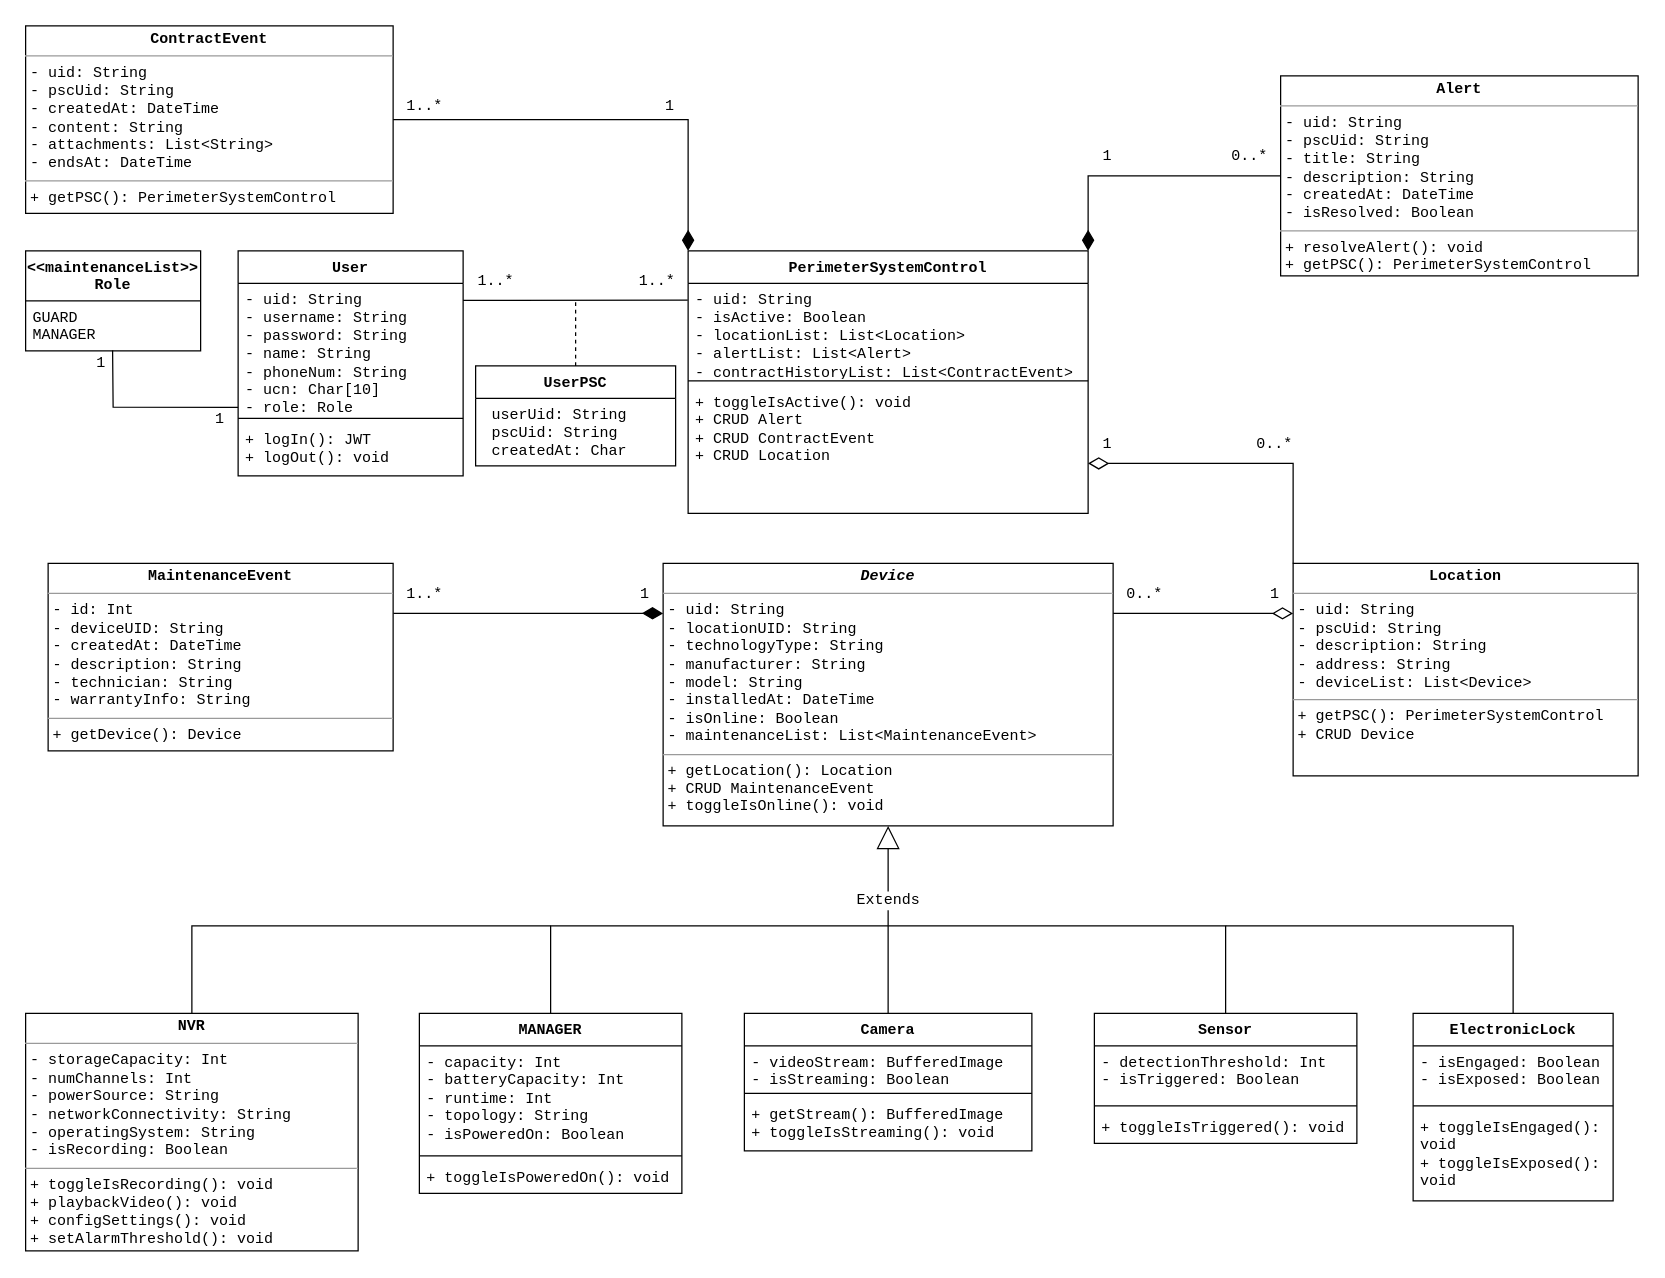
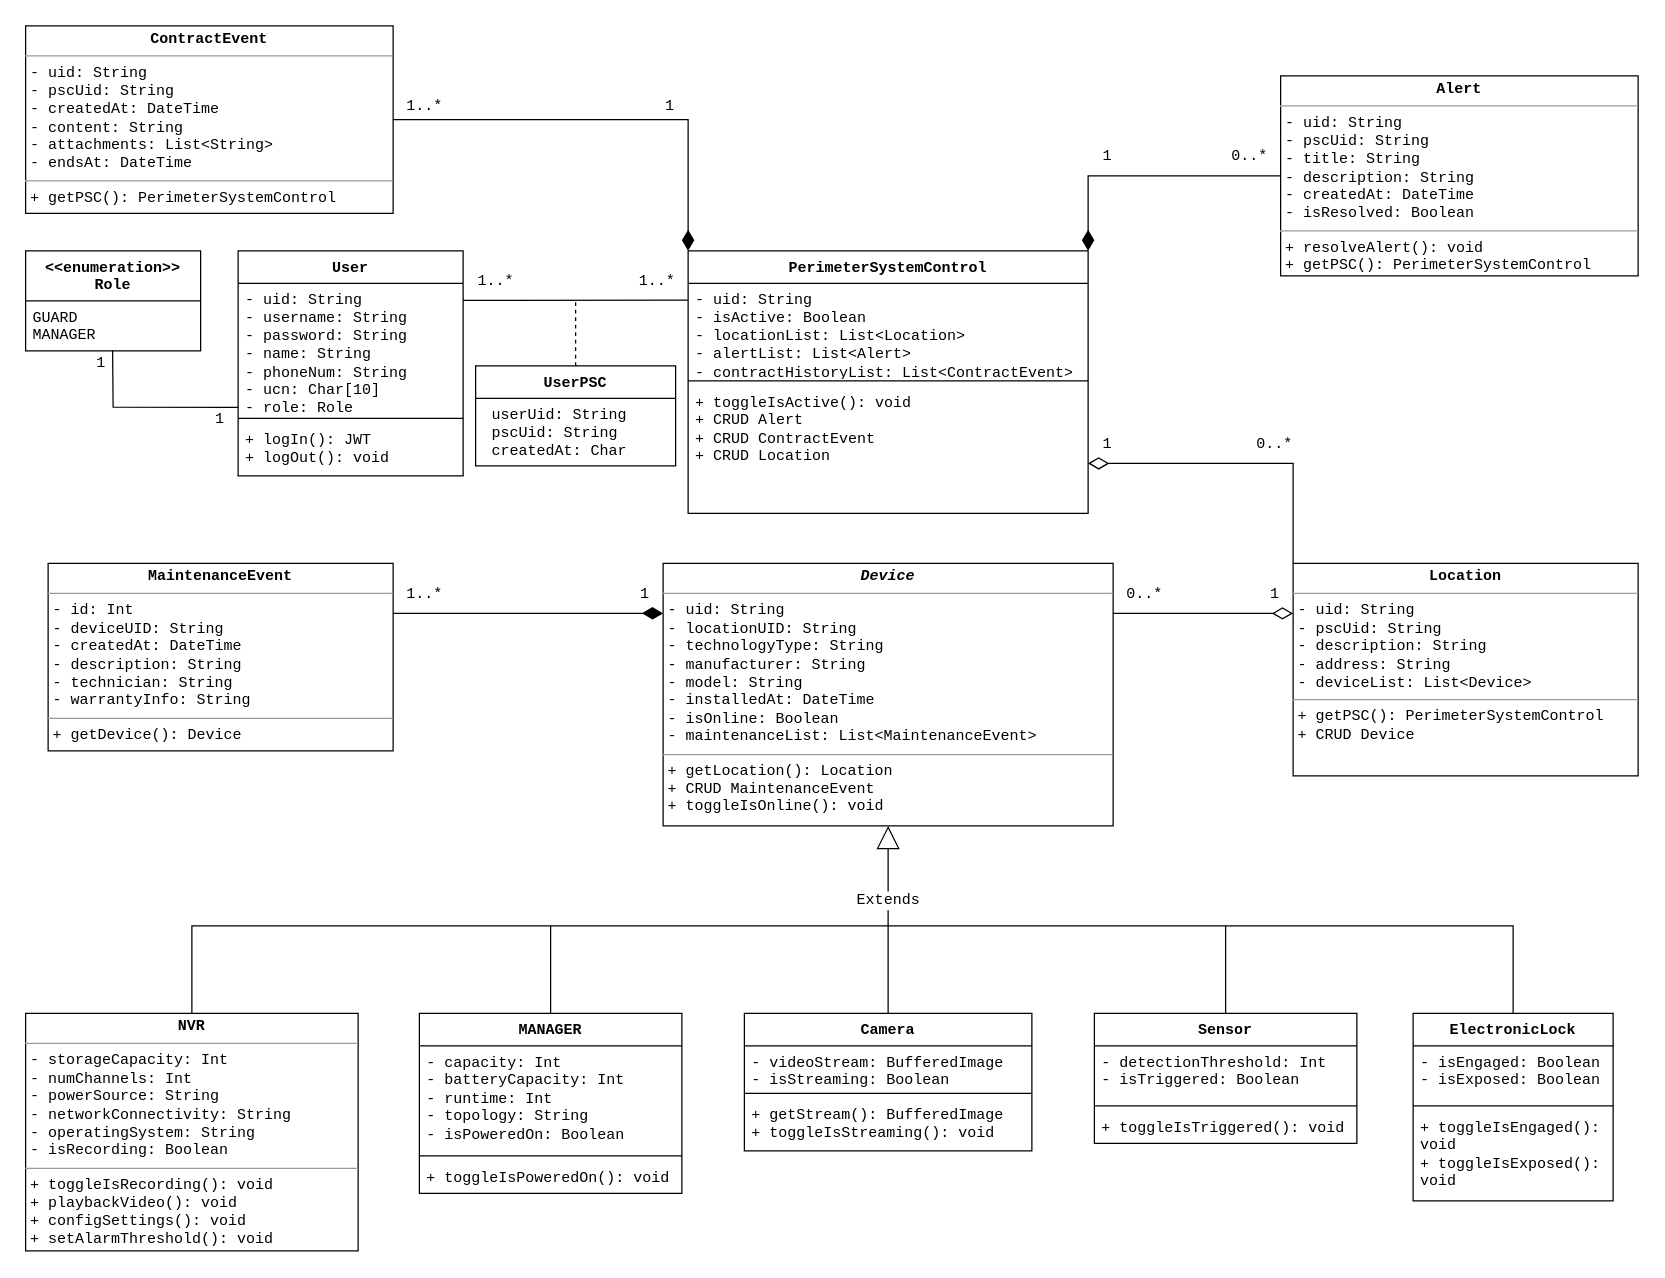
- <mxCell id="49" value="&amp;lt;&amp;lt;maintenanceList&amp;gt;&amp;gt;&lt;br&gt;Role" style="swimlane;fontStyle=1;align=center;verticalAlign=top;childLayout=stackLayout;horizontal=1;startSize=40;horizontalStack=0;resizeParent=1;resizeParentMax=0;resizeLast=0;collapsible=1;marginBottom=0;whiteSpace=wrap;html=1;fontFamily=Courier New;" parent="1" vertex="1"><mxGeometry x="20" y="200" width="140" height="80" as="geometry" /></mxCell>
+ <mxCell id="49" value="&amp;lt;&amp;lt;enumeration&amp;gt;&amp;gt;&lt;br&gt;Role" style="swimlane;fontStyle=1;align=center;verticalAlign=top;childLayout=stackLayout;horizontal=1;startSize=40;horizontalStack=0;resizeParent=1;resizeParentMax=0;resizeLast=0;collapsible=1;marginBottom=0;whiteSpace=wrap;html=1;fontFamily=Courier New;" parent="1" vertex="1"><mxGeometry x="20" y="200" width="140" height="80" as="geometry" /></mxCell>
